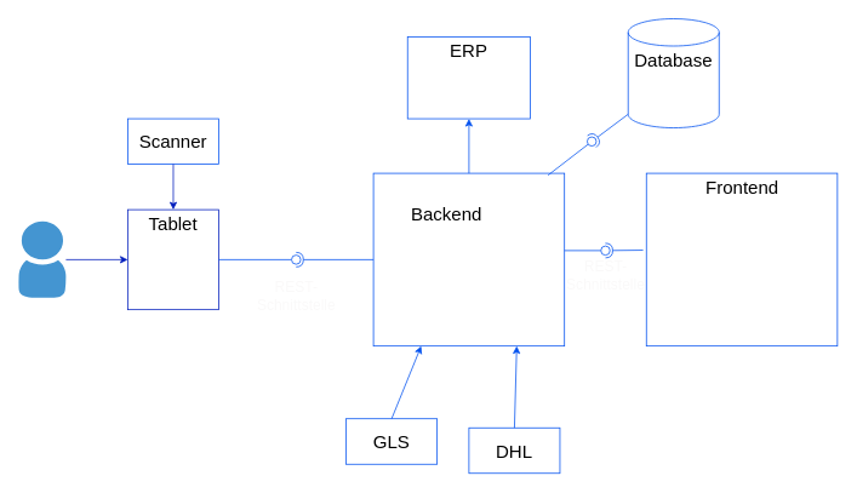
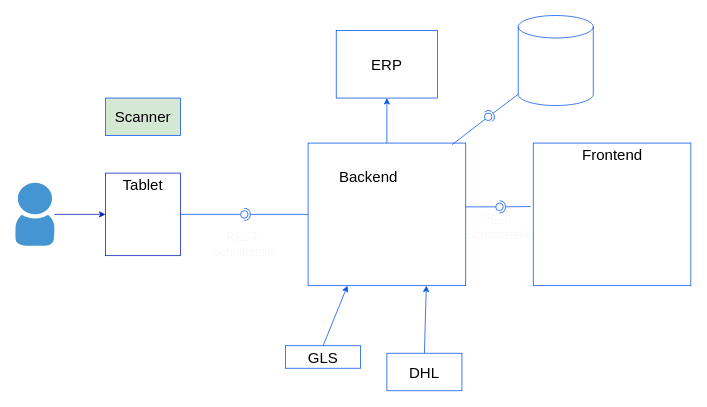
- <mxCell id="29" value="ERP" style="text;html=1;strokeColor=none;fillColor=none;align=center;verticalAlign=middle;whiteSpace=wrap;rounded=0;fontSize=20;fontColor=#000000;" parent="1" vertex="1"><mxGeometry x="485" y="40" width="60" height="30" as="geometry" /></mxCell>
+ <mxCell id="29" value="ERP" style="text;html=1;strokeColor=none;fillColor=none;align=center;verticalAlign=middle;whiteSpace=wrap;rounded=0;fontSize=20;fontColor=#000000;" parent="1" vertex="1"><mxGeometry x="485" y="70" width="60" height="30" as="geometry" /></mxCell>
- <mxCell id="26" value="Database" style="text;html=1;strokeColor=none;fillColor=none;align=center;verticalAlign=middle;whiteSpace=wrap;rounded=0;fontSize=20;fontColor=#000000;" parent="1" vertex="1"><mxGeometry x="710" y="50" width="60" height="30" as="geometry" /></mxCell>
- <mxCell id="2" value="Scanner" style="rounded=0;whiteSpace=wrap;html=1;fillColor=#ffffff;strokeColor=#0050EF;fontColor=#000000;fontSize=20;" parent="1" vertex="1"><mxGeometry x="140" y="130" width="100" height="50" as="geometry" /></mxCell>
+ <mxCell id="2" value="Scanner" style="rounded=0;whiteSpace=wrap;html=1;fillColor=#d5e8d4;strokeColor=#0050EF;fontColor=#000000;fontSize=20;" parent="1" vertex="1"><mxGeometry x="140" y="130" width="100" height="50" as="geometry" /></mxCell>
- <mxCell id="32" value="" style="endArrow=classic;html=1;entryX=0.5;entryY=0;entryDx=0;entryDy=0;exitX=0.5;exitY=1;exitDx=0;exitDy=0;fillColor=#0050ef;strokeColor=#001DBC;fontSize=20;" edge="1" parent="1" source="2" target="30"><mxGeometry width="50" height="50" relative="1" as="geometry"><mxPoint x="30" y="170" as="sourcePoint" /><mxPoint x="80" y="120" as="targetPoint" /></mxGeometry></mxCell>
- <mxCell id="6" value="GLS" style="rounded=0;whiteSpace=wrap;html=1;fillColor=#ffffff;strokeColor=#0050EF;fontColor=#000000;fontSize=20;" parent="1" vertex="1"><mxGeometry x="380" y="460" width="100" height="50" as="geometry" /></mxCell>
+ <mxCell id="6" value="GLS" style="rounded=0;whiteSpace=wrap;html=1;fillColor=#ffffff;strokeColor=#0050EF;fontColor=#000000;fontSize=20;" parent="1" vertex="1"><mxGeometry x="380" y="460" width="100" height="30" as="geometry" /></mxCell>
